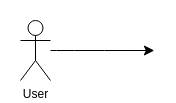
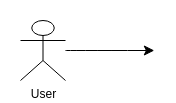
- <mxCell id="3" value="User" style="shape=umlActor;verticalLabelPosition=bottom;verticalAlign=top;html=1;outlineConnect=0;" vertex="1" parent="1"><mxGeometry x="20" y="20" width="30" height="60" as="geometry" /></mxCell>
+ <mxCell id="3" value="User" style="shape=umlActor;verticalLabelPosition=bottom;verticalAlign=top;html=1;outlineConnect=0;" vertex="1" parent="1"><mxGeometry x="20" y="20" width="45" height="60" as="geometry" /></mxCell>
